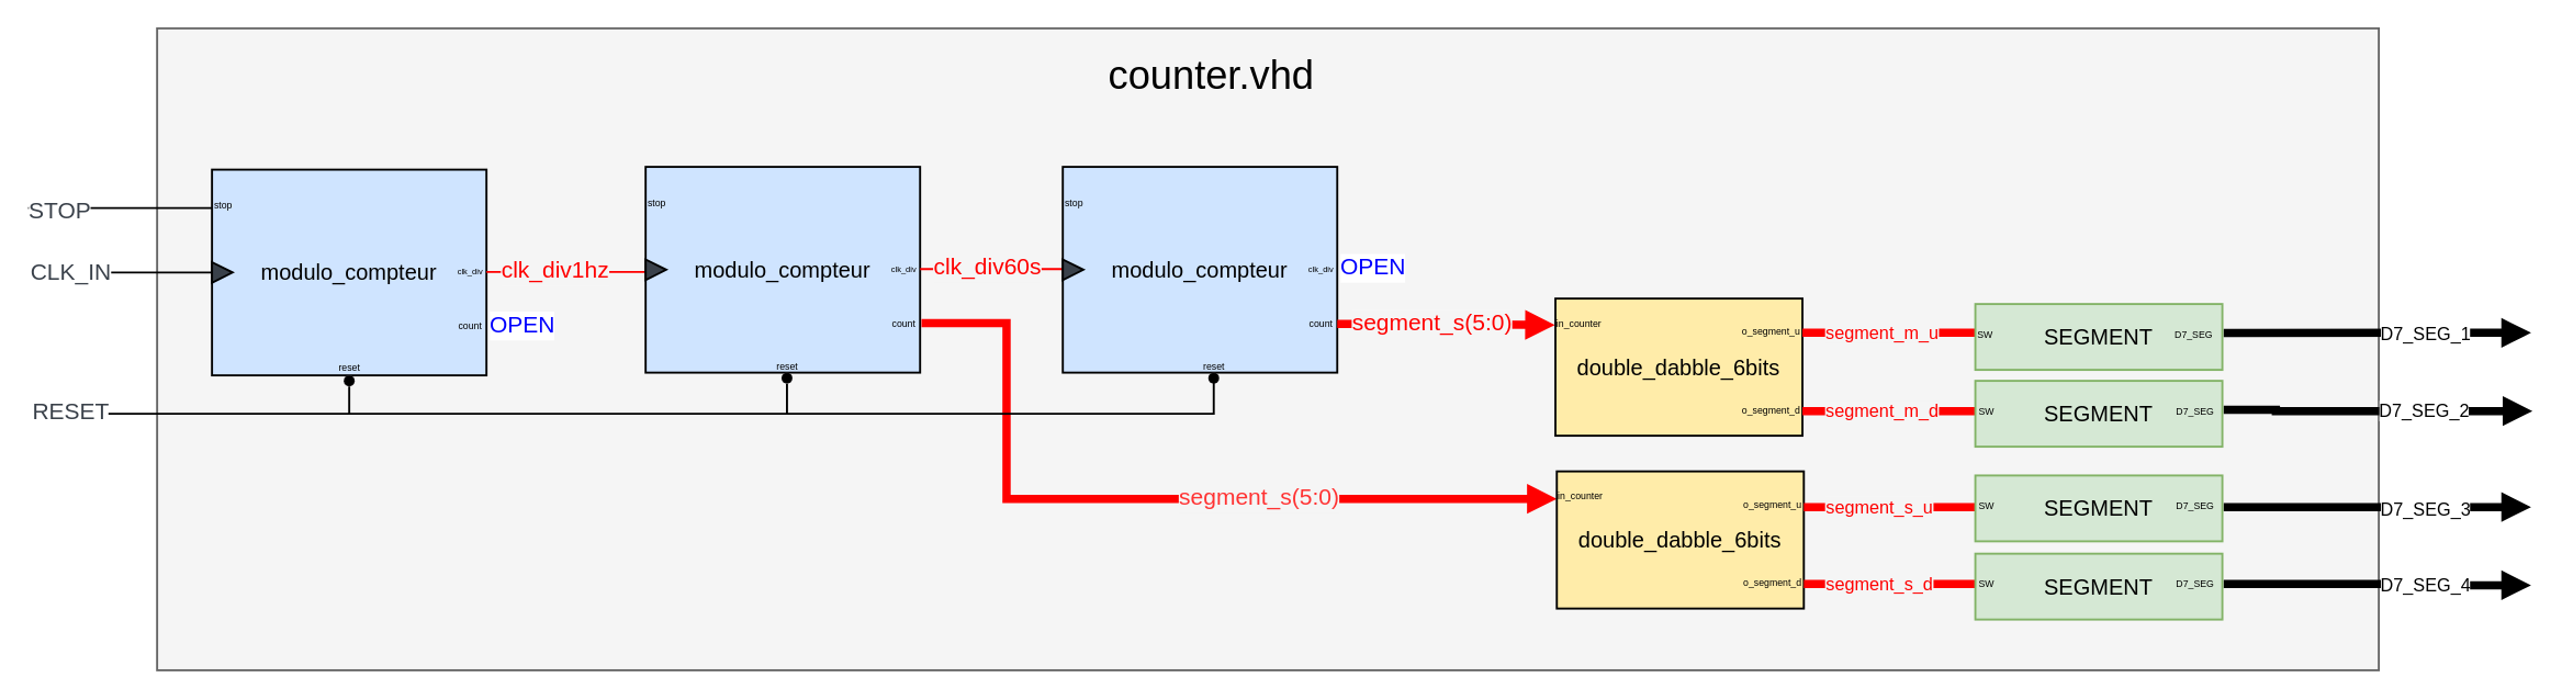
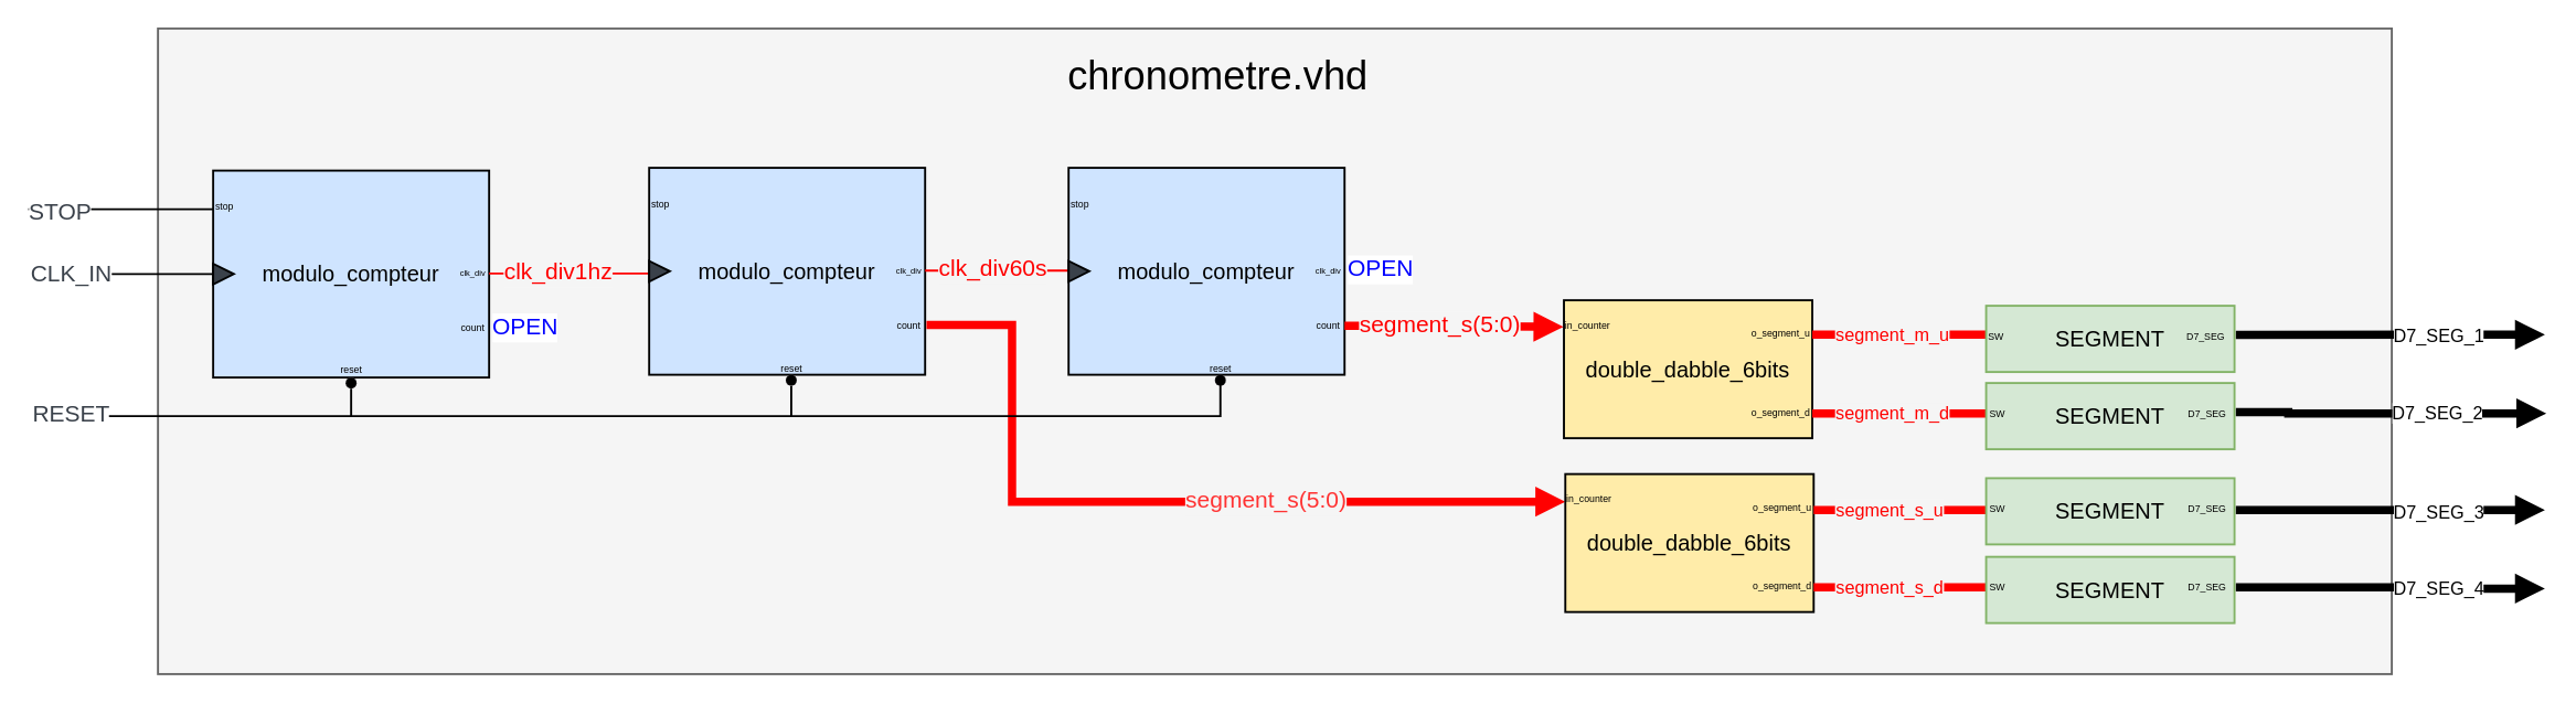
- <mxCell id="50" value="&lt;font style=&quot;font-size: 29px;&quot;&gt;counter.vhd&lt;/font&gt;" style="text;html=1;align=center;verticalAlign=middle;resizable=0;points=[];autosize=1;strokeColor=none;fillColor=none;fontSize=13;fontColor=#000000;" parent="1" vertex="1"><mxGeometry x="764" y="31" width="236" height="47" as="geometry" /></mxCell>
+ <mxCell id="50" value="&lt;font style=&quot;font-size: 29px;&quot;&gt;chronometre.vhd&lt;/font&gt;" style="text;html=1;align=center;verticalAlign=middle;resizable=0;points=[];autosize=1;strokeColor=none;fillColor=none;fontSize=13;fontColor=#000000;" parent="1" vertex="1"><mxGeometry x="764" y="31" width="236" height="47" as="geometry" /></mxCell>
